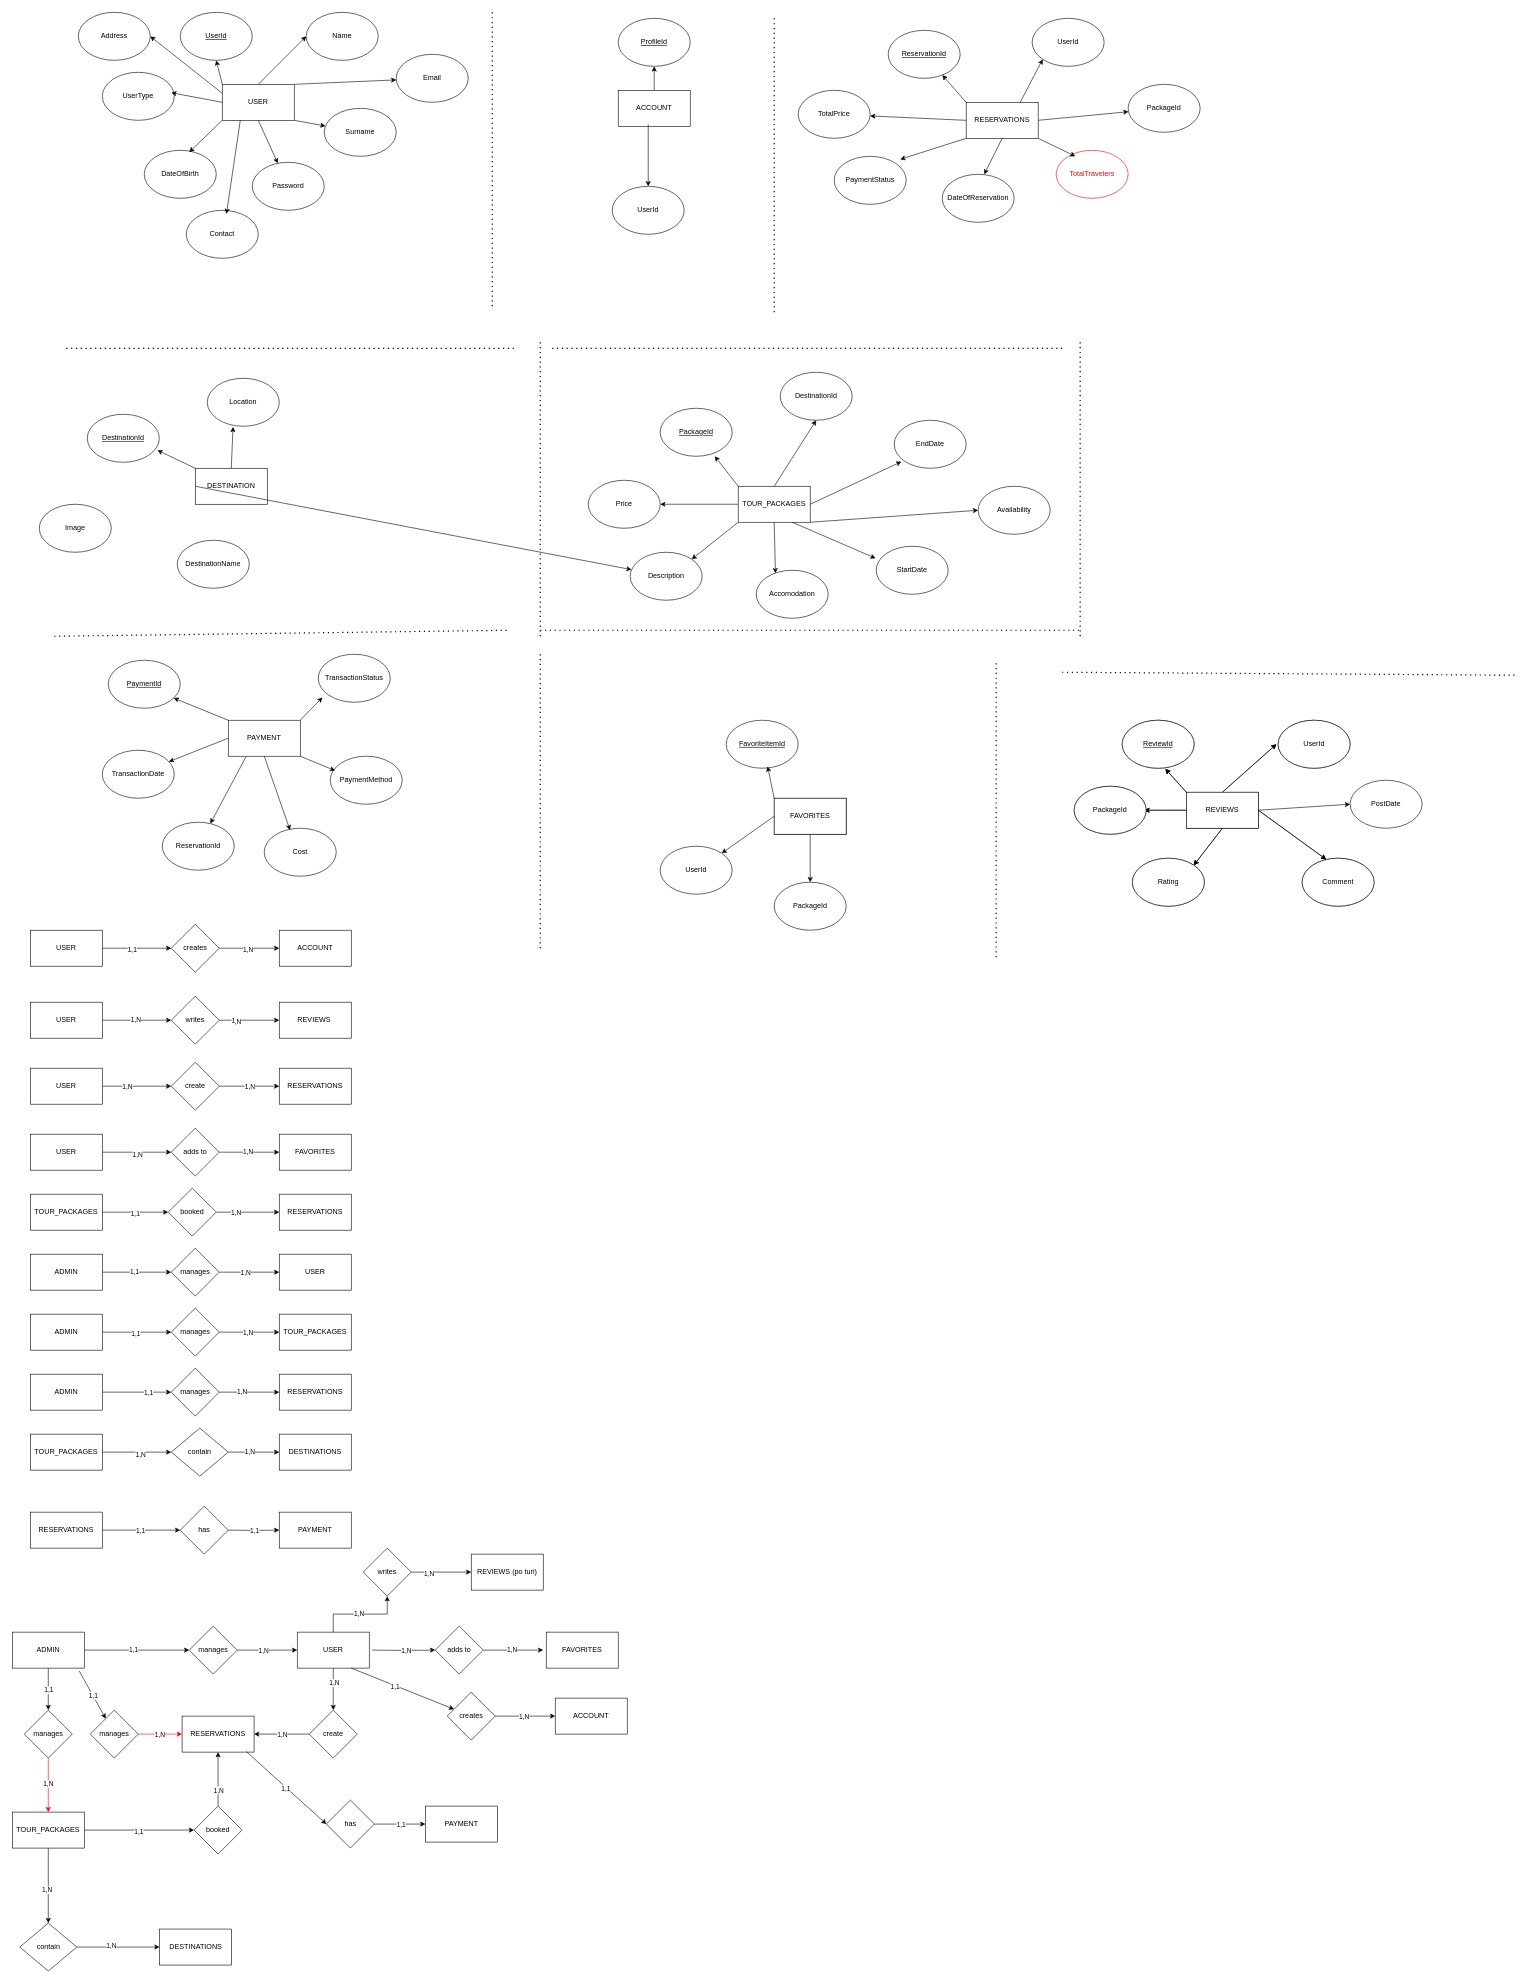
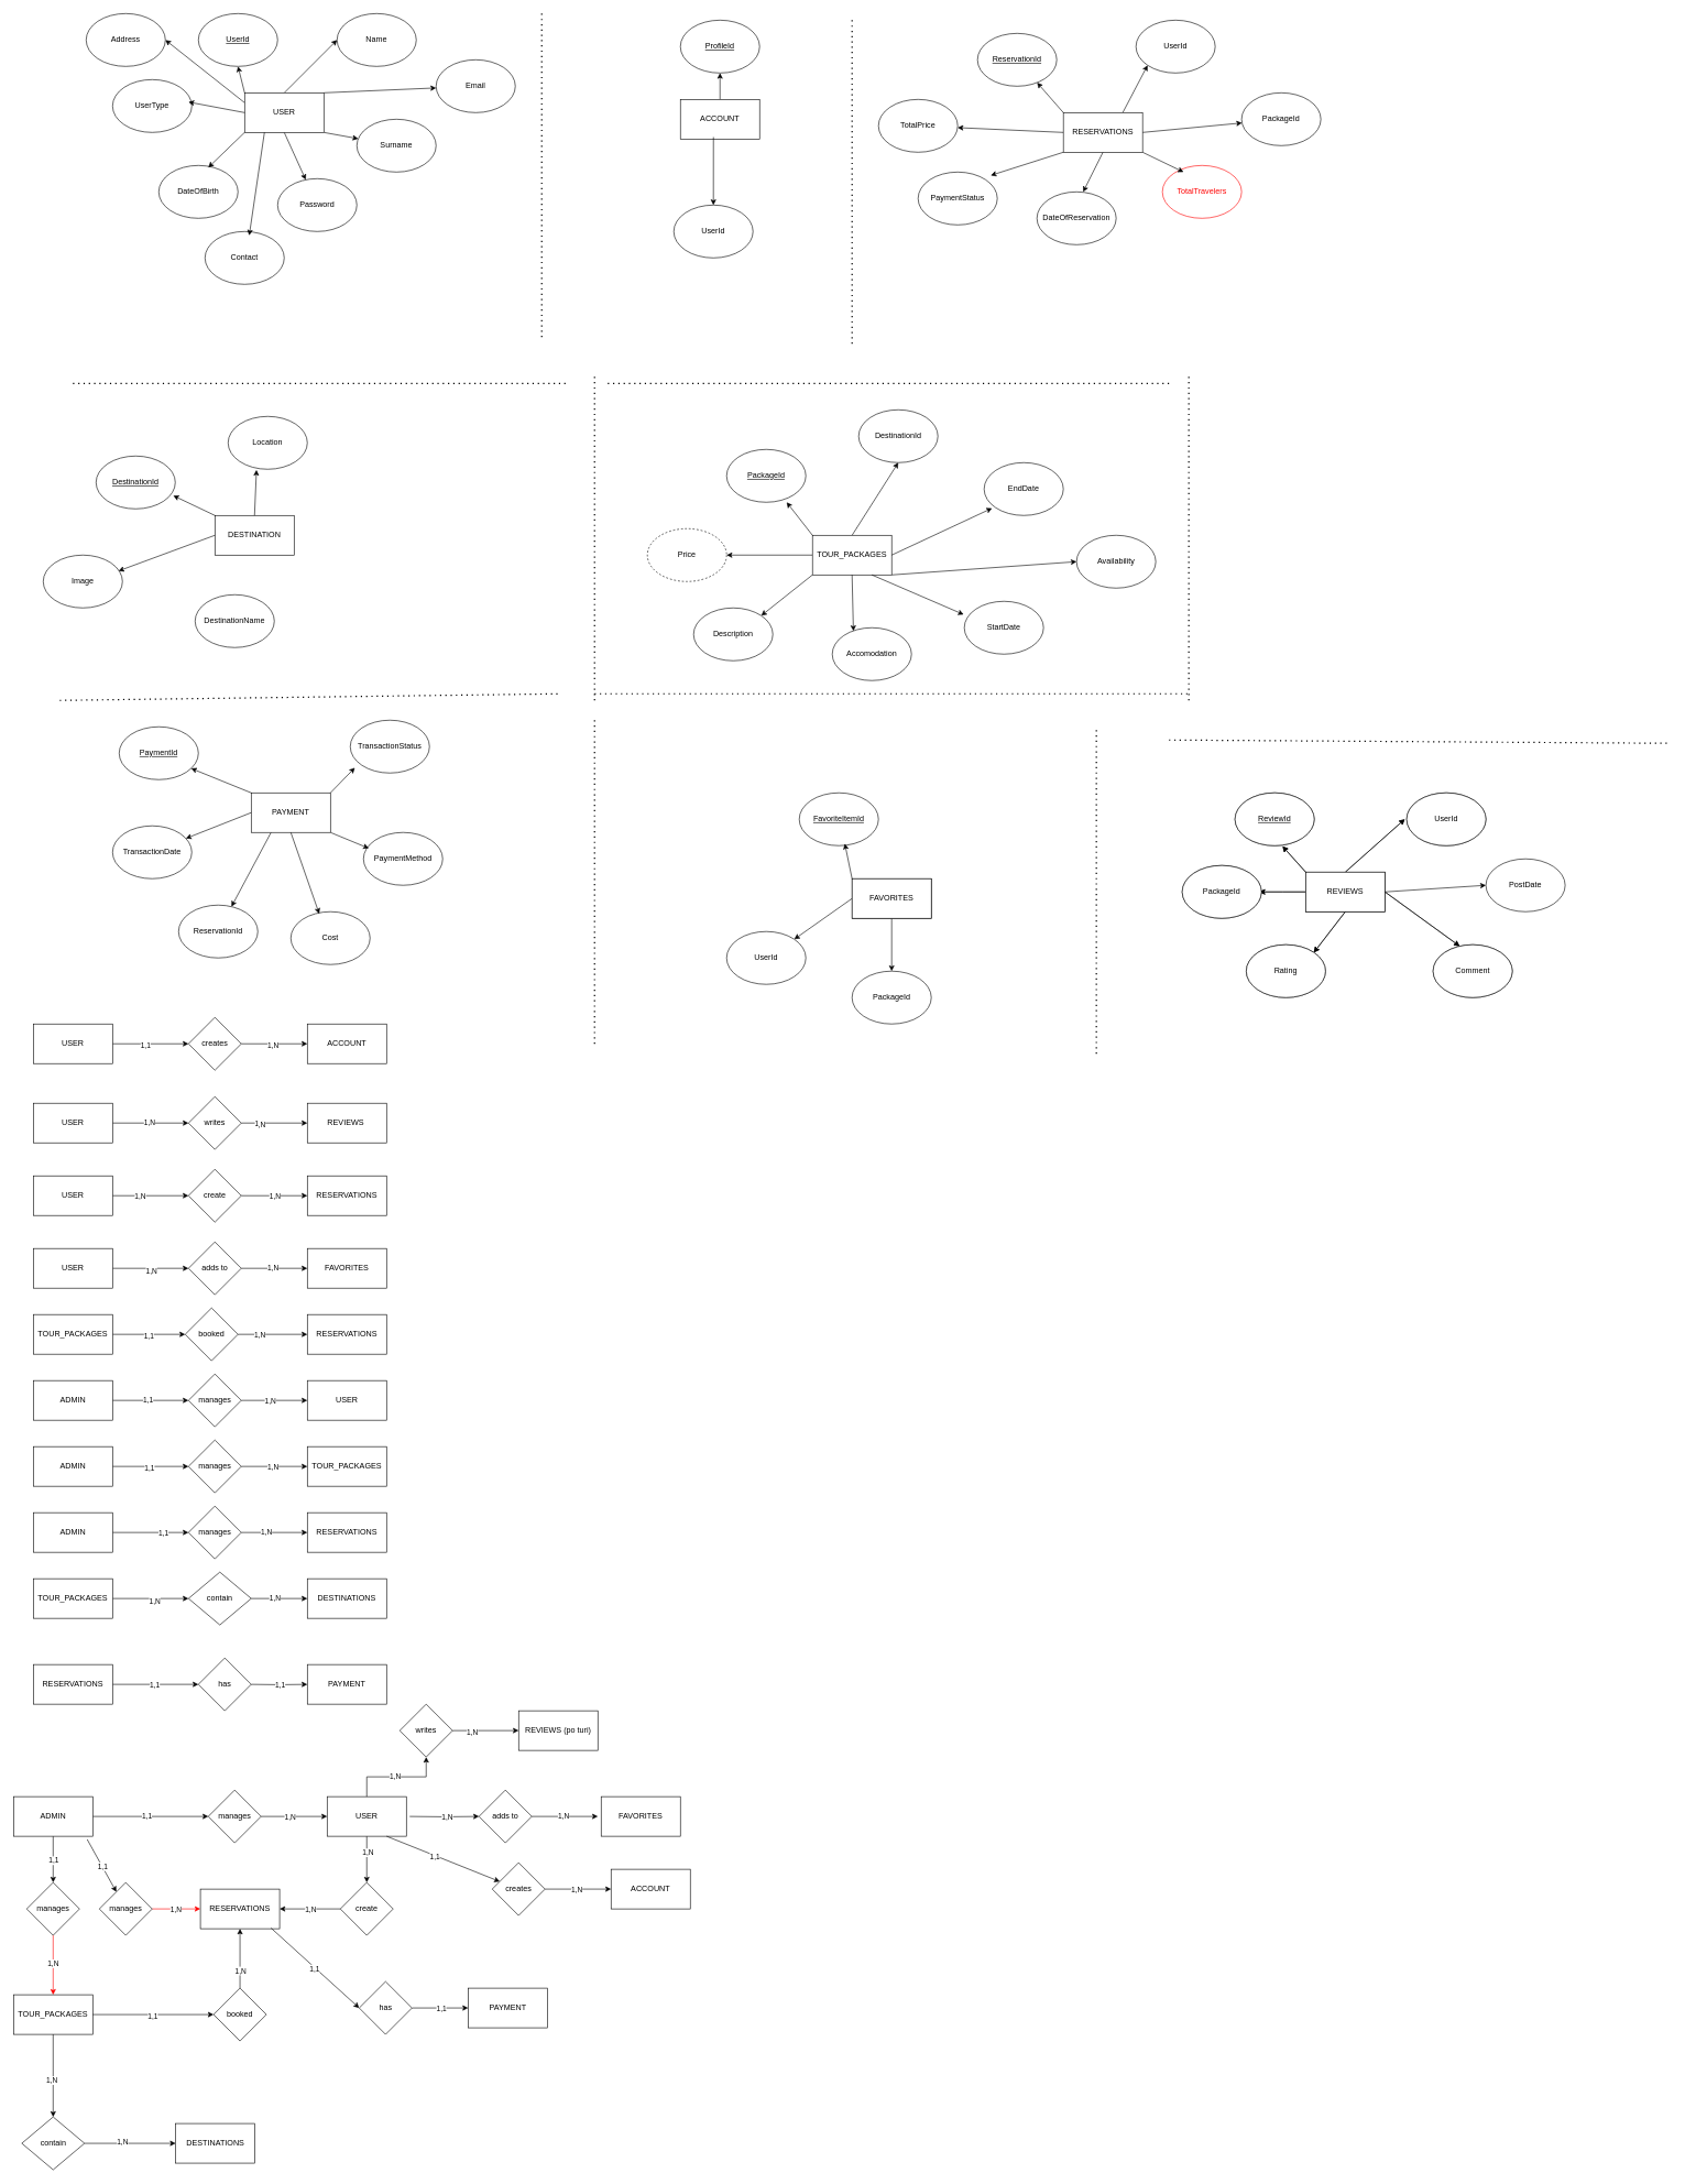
- <mxCell id="56" value="Price" style="ellipse;whiteSpace=wrap;html=1;" parent="1" vertex="1"><mxGeometry x="980" y="800" width="120" height="80" as="geometry" /></mxCell>
+ <mxCell id="56" value="Price" style="ellipse;whiteSpace=wrap;html=1;dashed=1;" parent="1" vertex="1"><mxGeometry x="980" y="800" width="120" height="80" as="geometry" /></mxCell>
- <mxCell id="93" style="rounded=0;orthogonalLoop=1;jettySize=auto;html=1;exitX=0;exitY=0.5;exitDx=0;exitDy=0;" parent="1" source="36" target="119" edge="1"><mxGeometry relative="1" as="geometry" /></mxCell>
+ <mxCell id="93" style="rounded=0;orthogonalLoop=1;jettySize=auto;html=1;exitX=0;exitY=0.5;exitDx=0;exitDy=0;entryX=0.95;entryY=0.3;entryDx=0;entryDy=0;entryPerimeter=0;" parent="1" source="36" target="89" edge="1"><mxGeometry relative="1" as="geometry" /></mxCell>
